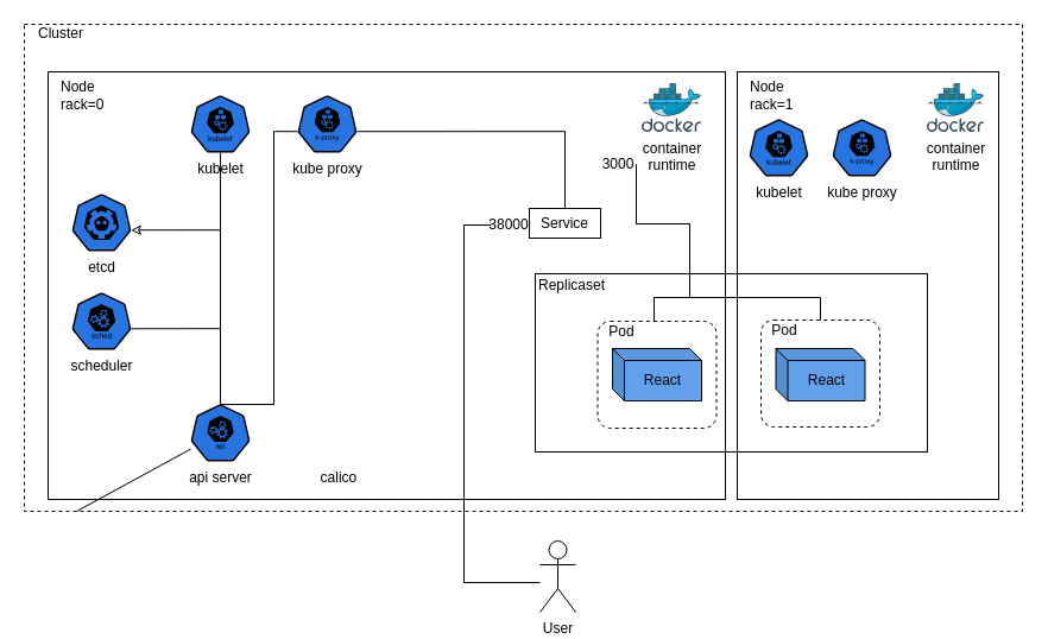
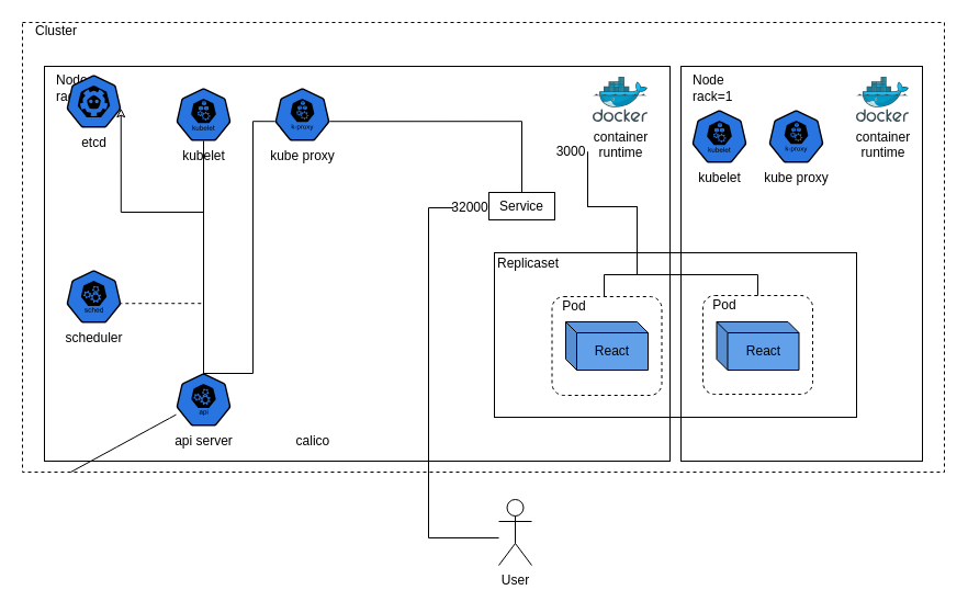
- <mxCell id="14" value="etcd" style="sketch=0;html=1;dashed=0;whitespace=wrap;fillColor=#2875E2;strokeColor=default;points=[[0.005,0.63,0],[0.1,0.2,0],[0.9,0.2,0],[0.5,0,0],[0.995,0.63,0],[0.72,0.99,0],[0.5,1,0],[0.28,0.99,0]];verticalLabelPosition=bottom;align=center;verticalAlign=top;shape=mxgraph.kubernetes.icon;prIcon=etcd" parent="1" vertex="1"><mxGeometry x="60" y="163" width="50" height="48" as="geometry" /></mxCell>
+ <mxCell id="14" value="etcd" style="sketch=0;html=1;dashed=0;whitespace=wrap;fillColor=#2875E2;strokeColor=default;points=[[0.005,0.63,0],[0.1,0.2,0],[0.9,0.2,0],[0.5,0,0],[0.995,0.63,0],[0.72,0.99,0],[0.5,1,0],[0.28,0.99,0]];verticalLabelPosition=bottom;align=center;verticalAlign=top;shape=mxgraph.kubernetes.icon;prIcon=etcd" parent="1" vertex="1"><mxGeometry x="60" y="68" width="50" height="48" as="geometry" /></mxCell>
- <mxCell id="28" value="&lt;div&gt;38000&lt;/div&gt;" style="text;html=1;strokeColor=none;fillColor=none;align=center;verticalAlign=middle;whiteSpace=wrap;rounded=0;" parent="1" vertex="1"><mxGeometry x="413" y="179" width="30" height="20" as="geometry" /></mxCell>
+ <mxCell id="28" value="&lt;div&gt;32000&lt;/div&gt;" style="text;html=1;strokeColor=none;fillColor=none;align=center;verticalAlign=middle;whiteSpace=wrap;rounded=0;" parent="1" vertex="1"><mxGeometry x="413" y="179" width="30" height="20" as="geometry" /></mxCell>
- <mxCell id="16" style="edgeStyle=orthogonalEdgeStyle;rounded=0;orthogonalLoop=1;jettySize=auto;html=1;exitX=0.5;exitY=0;exitDx=0;exitDy=0;exitPerimeter=0;entryX=0.995;entryY=0.63;entryDx=0;entryDy=0;entryPerimeter=0;endArrow=none;endFill=0;" parent="1" source="13" target="15" edge="1"><mxGeometry relative="1" as="geometry"><Array as="points"><mxPoint x="185" y="276" /></Array></mxGeometry></mxCell>
+ <mxCell id="16" style="edgeStyle=orthogonalEdgeStyle;rounded=0;orthogonalLoop=1;jettySize=auto;html=1;exitX=0.5;exitY=0;exitDx=0;exitDy=0;exitPerimeter=0;entryX=0.995;entryY=0.63;entryDx=0;entryDy=0;entryPerimeter=0;endArrow=none;endFill=0;dashed=1;" parent="1" source="13" target="15" edge="1"><mxGeometry relative="1" as="geometry"><Array as="points"><mxPoint x="185" y="276" /></Array></mxGeometry></mxCell>
